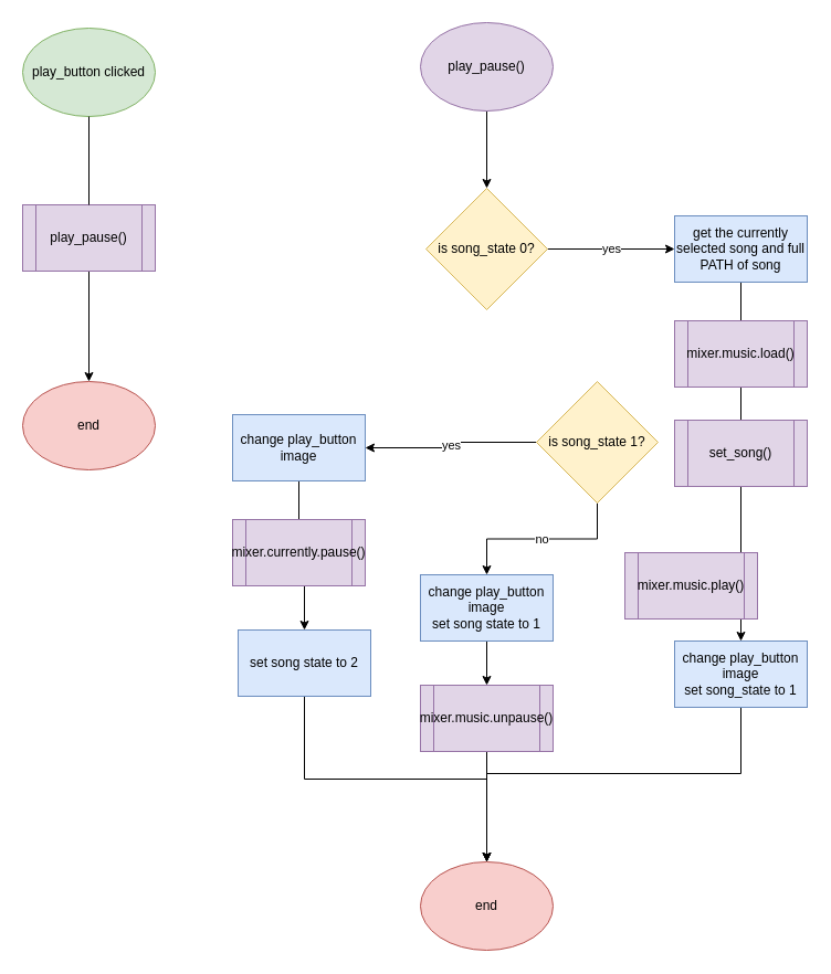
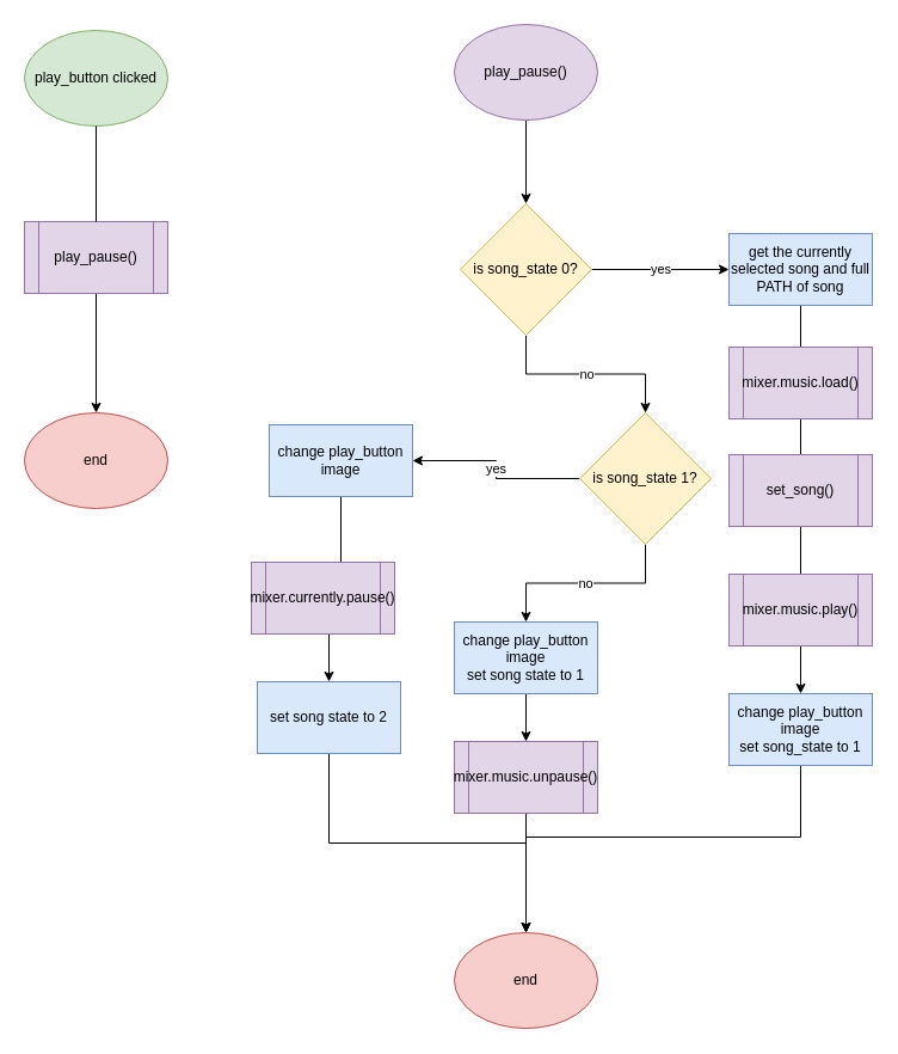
+ <mxCell id="10" value="no" style="edgeStyle=orthogonalEdgeStyle;rounded=0;orthogonalLoop=1;jettySize=auto;html=1;" edge="1" parent="1" source="11" target="21"><mxGeometry relative="1" as="geometry" /></mxCell>
- <mxCell id="23" value="change play_button image" style="rounded=0;whiteSpace=wrap;html=1;fillColor=#dae8fc;strokeColor=#6c8ebf;" vertex="1" parent="1"><mxGeometry x="210" y="375" width="120" height="60" as="geometry" /></mxCell>
+ <mxCell id="23" value="change play_button image" style="rounded=0;whiteSpace=wrap;html=1;fillColor=#dae8fc;strokeColor=#6c8ebf;" vertex="1" parent="1"><mxGeometry x="225" y="355" width="120" height="60" as="geometry" /></mxCell>
- <mxCell id="16" value="mixer.music.play()" style="shape=process;whiteSpace=wrap;html=1;backgroundOutline=1;fillColor=#e1d5e7;strokeColor=#9673a6;" vertex="1" parent="1"><mxGeometry x="565" y="500" width="120" height="60" as="geometry" /></mxCell>
+ <mxCell id="16" value="mixer.music.play()" style="shape=process;whiteSpace=wrap;html=1;backgroundOutline=1;fillColor=#e1d5e7;strokeColor=#9673a6;" vertex="1" parent="1"><mxGeometry x="610" y="480" width="120" height="60" as="geometry" /></mxCell>
